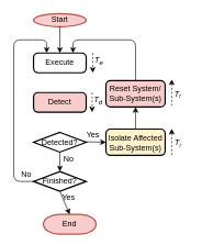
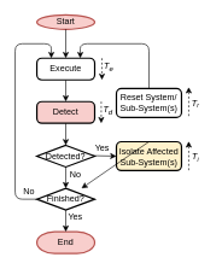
+ <mxCell id="14" value="" style="endArrow=classic;html=1;exitX=0.5;exitY=1;exitDx=0;exitDy=0;entryX=0.5;entryY=0;entryDx=0;entryDy=0;" parent="1" source="15" target="3" edge="1"><mxGeometry width="50" height="50" relative="1" as="geometry"><mxPoint x="90" y="110" as="sourcePoint" /><mxPoint x="130" y="130" as="targetPoint" /></mxGeometry></mxCell>
- <mxCell id="25" value="Reset System/&lt;br&gt;Sub-System(s)" style="rounded=1;whiteSpace=wrap;html=1;absoluteArcSize=1;arcSize=14;strokeWidth=2;fillColor=#f8cecc;" parent="1" vertex="1"><mxGeometry x="160" y="122" width="90" height="40" as="geometry" /></mxCell>
+ <mxCell id="25" value="Reset System/&lt;br&gt;Sub-System(s)" style="rounded=1;whiteSpace=wrap;html=1;absoluteArcSize=1;arcSize=14;strokeWidth=2;" parent="1" vertex="1"><mxGeometry x="160" y="122" width="90" height="40" as="geometry" /></mxCell>
- <mxCell id="26" value="" style="endArrow=classic;html=1;exitX=0.5;exitY=0;exitDx=0;exitDy=0;entryX=0.5;entryY=1;entryDx=0;entryDy=0;" parent="1" source="5" target="25" edge="1"><mxGeometry width="50" height="50" relative="1" as="geometry"><mxPoint x="120" y="190" as="sourcePoint" /><mxPoint x="170" y="140" as="targetPoint" /></mxGeometry></mxCell>
+ <mxCell id="26" value="" style="endArrow=classic;html=1;exitX=0.5;exitY=0;exitDx=0;exitDy=0;" parent="1" source="5" target="17" edge="1"><mxGeometry width="50" height="50" relative="1" as="geometry"><mxPoint x="120" y="190" as="sourcePoint" /><mxPoint x="170" y="140" as="targetPoint" /></mxGeometry></mxCell>
+ <mxCell id="7" value="" style="endArrow=classic;html=1;exitX=0.5;exitY=1;exitDx=0;exitDy=0;entryX=0.5;entryY=0;entryDx=0;entryDy=0;entryPerimeter=0;" parent="1" source="3" target="16" edge="1"><mxGeometry width="50" height="50" relative="1" as="geometry"><mxPoint x="60" y="180" as="sourcePoint" /><mxPoint x="120" y="190" as="targetPoint" /></mxGeometry></mxCell>
- <mxCell id="4" value="End" style="strokeWidth=2;html=1;shape=mxgraph.flowchart.terminator;whiteSpace=wrap;fillColor=#f8cecc;strokeColor=#b85450;" parent="1" vertex="1"><mxGeometry x="65" y="325" width="80" height="30" as="geometry" /></mxCell>
+ <mxCell id="4" value="End" style="strokeWidth=2;html=1;shape=mxgraph.flowchart.terminator;whiteSpace=wrap;fillColor=#f8cecc;strokeColor=#b85450;" parent="1" vertex="1"><mxGeometry x="50" y="320" width="80" height="30" as="geometry" /></mxCell>
